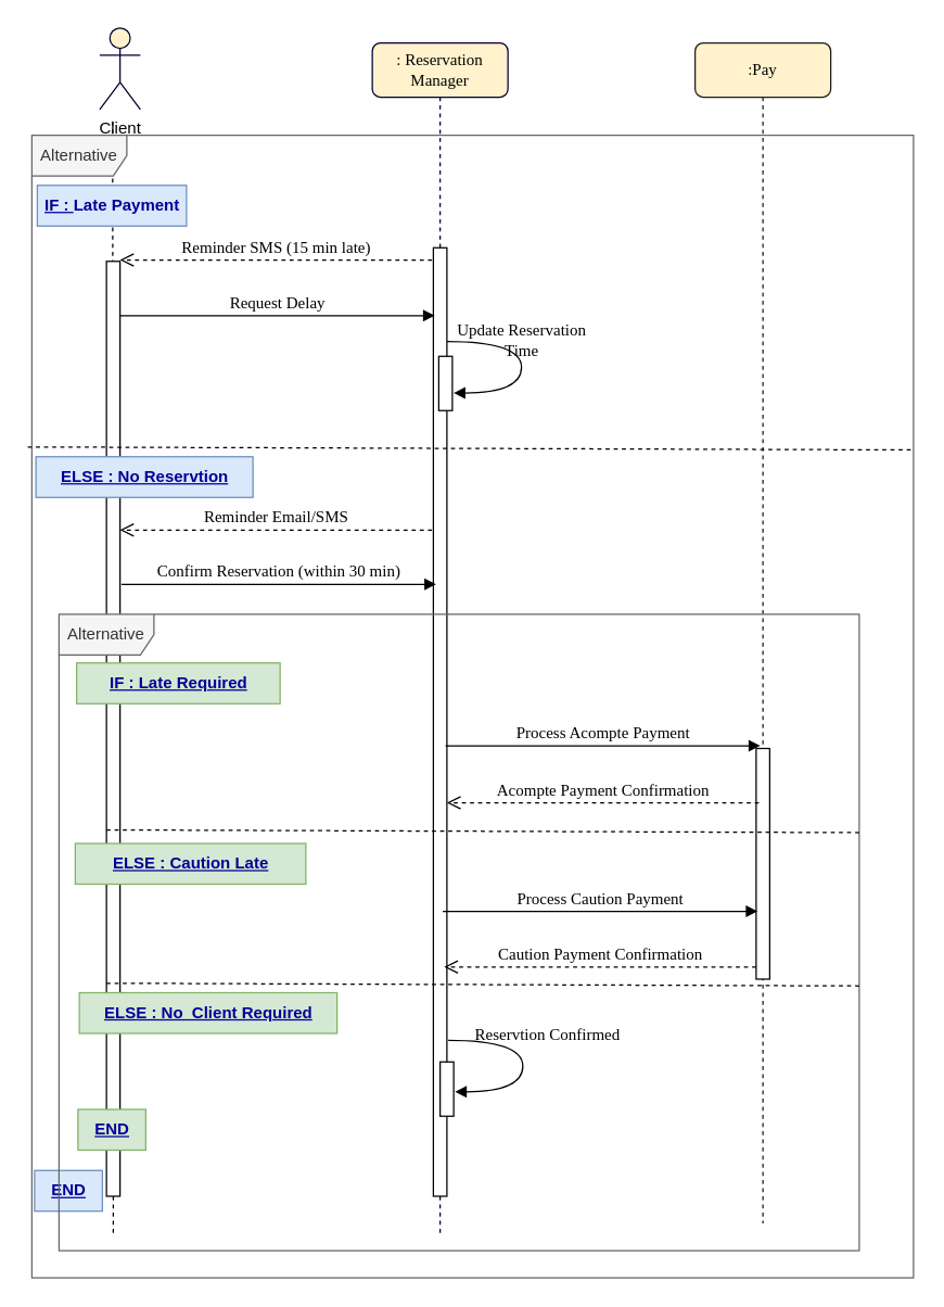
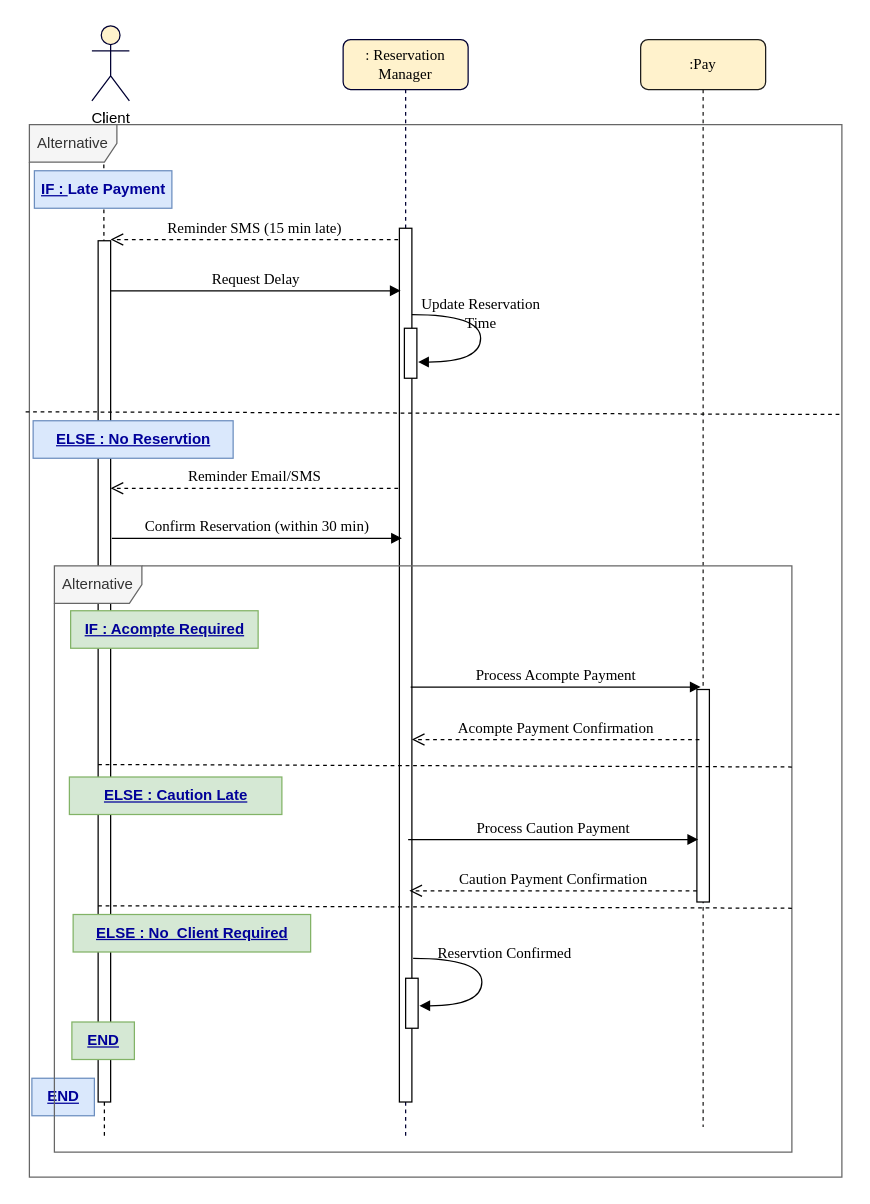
- <mxCell id="21" value="&lt;font style=&quot;&quot; color=&quot;#000099&quot;&gt;&lt;u style=&quot;&quot;&gt;&lt;b&gt;IF : Late Required&lt;/b&gt;&lt;/u&gt;&lt;/font&gt;" style="text;html=1;align=center;verticalAlign=middle;resizable=1;points=[];autosize=1;strokeColor=#82b366;fillColor=#d5e8d4;movable=1;rotatable=1;deletable=1;editable=1;locked=0;connectable=1;" vertex="1" parent="1"><mxGeometry x="56.01" y="488" width="150" height="30" as="geometry" /></mxCell>
+ <mxCell id="21" value="&lt;font style=&quot;&quot; color=&quot;#000099&quot;&gt;&lt;u style=&quot;&quot;&gt;&lt;b&gt;IF : Acompte Required&lt;/b&gt;&lt;/u&gt;&lt;/font&gt;" style="text;html=1;align=center;verticalAlign=middle;resizable=1;points=[];autosize=1;strokeColor=#82b366;fillColor=#d5e8d4;movable=1;rotatable=1;deletable=1;editable=1;locked=0;connectable=1;" vertex="1" parent="1"><mxGeometry x="56.01" y="488" width="150" height="30" as="geometry" /></mxCell>
